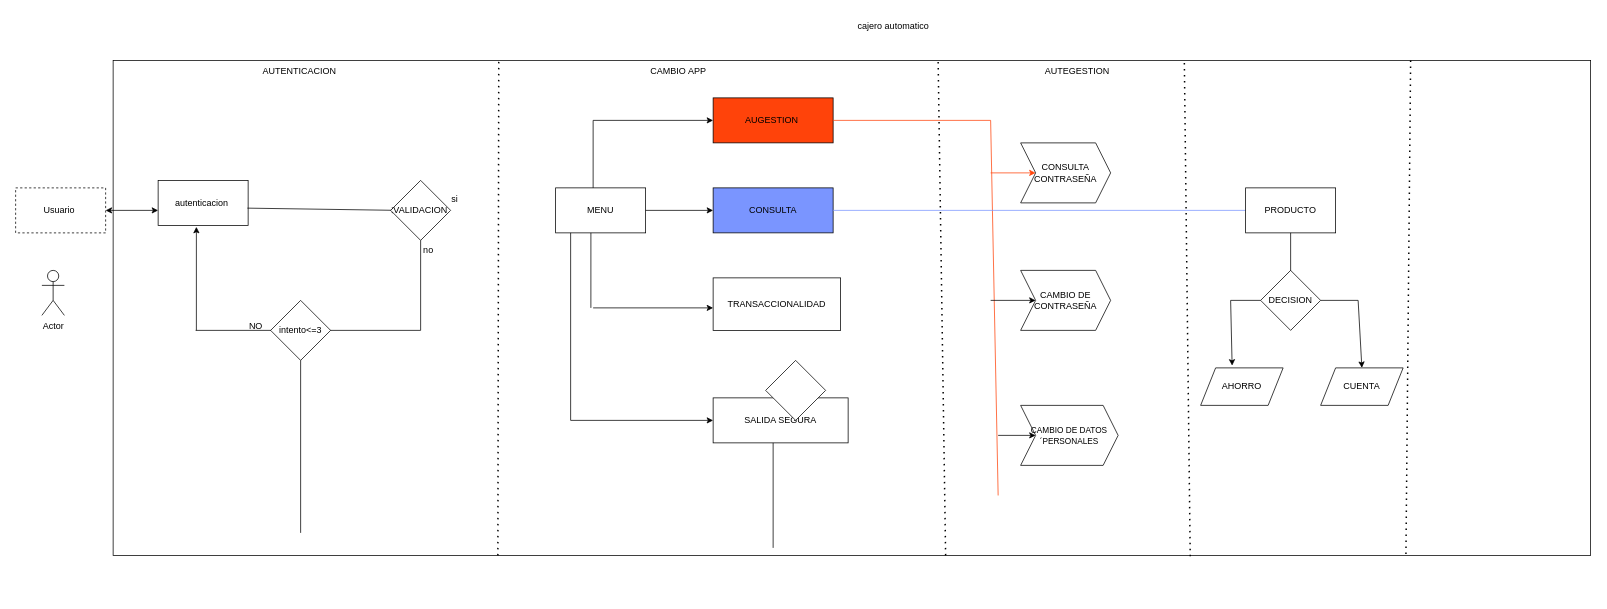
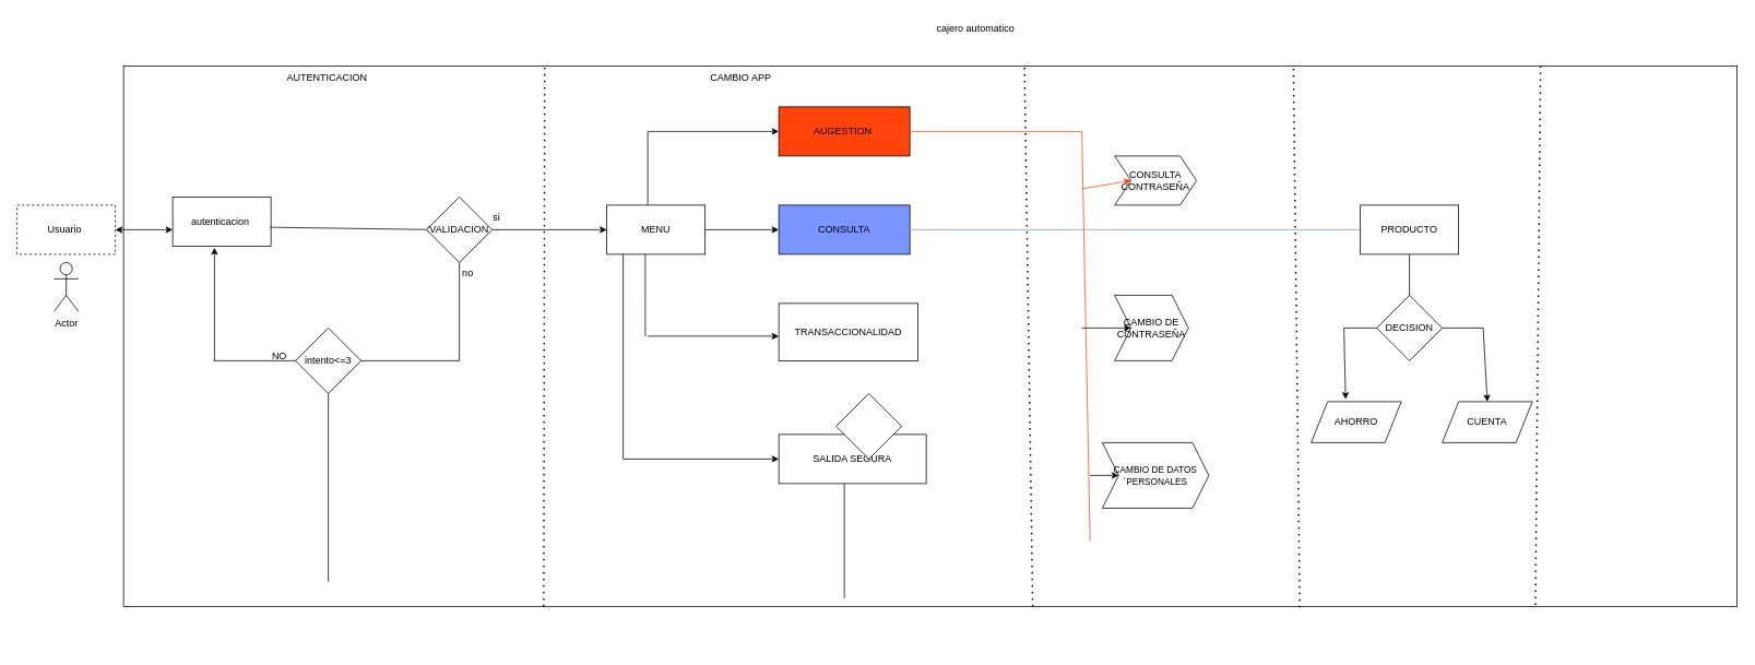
- <mxCell id="40" value="AUTEGESTION" style="text;html=1;align=center;verticalAlign=middle;resizable=0;points=[];autosize=1;strokeColor=none;fillColor=none;" vertex="1" parent="1"><mxGeometry x="1380" width="110" height="30" as="geometry" y="80" /></mxCell>
- <mxCell id="43" value="CONSULTA CONTRASEÑA" style="shape=step;perimeter=stepPerimeter;whiteSpace=wrap;html=1;fixedSize=1;" vertex="1" parent="1"><mxGeometry x="1360" y="190" width="120" height="80" as="geometry" /></mxCell>
+ <mxCell id="43" value="CONSULTA CONTRASEÑA" style="shape=step;perimeter=stepPerimeter;whiteSpace=wrap;html=1;fixedSize=1;" vertex="1" parent="1"><mxGeometry x="1360" y="190" width="100" height="60" as="geometry" /></mxCell>
+ <mxCell id="9" value="" style="endArrow=classic;html=1;rounded=0;exitX=1;exitY=0.5;exitDx=0;exitDy=0;entryX=0;entryY=0.5;entryDx=0;entryDy=0;" edge="1" parent="1" source="7" target="24"><mxGeometry width="50" height="50" relative="1" as="geometry"><mxPoint x="600" y="290" as="sourcePoint" /><mxPoint x="730" y="280" as="targetPoint" /></mxGeometry></mxCell>
- <mxCell id="16" value="Actor" style="shape=umlActor;verticalLabelPosition=bottom;verticalAlign=top;html=1;outlineConnect=0;" vertex="1" parent="1"><mxGeometry x="55" y="360" width="30" height="60" as="geometry" /></mxCell>
+ <mxCell id="16" value="Actor" style="shape=umlActor;verticalLabelPosition=bottom;verticalAlign=top;html=1;outlineConnect=0;" vertex="1" parent="1"><mxGeometry x="65" y="320" width="30" height="60" as="geometry" /></mxCell>
- <mxCell id="44" value="CAMBIO DE CONTRASEÑA" style="shape=step;perimeter=stepPerimeter;whiteSpace=wrap;html=1;fixedSize=1;" vertex="1" parent="1"><mxGeometry x="1360" y="360" width="120" height="80" as="geometry" /></mxCell>
+ <mxCell id="44" value="CAMBIO DE CONTRASEÑA" style="shape=step;perimeter=stepPerimeter;whiteSpace=wrap;html=1;fixedSize=1;" vertex="1" parent="1"><mxGeometry x="1360" y="360" width="90" height="80" as="geometry" /></mxCell>
- <mxCell id="45" value="&lt;font style=&quot;font-size: 11px;&quot;&gt;CAMBIO DE DATOS ´PERSONALES&lt;/font&gt;" style="shape=step;perimeter=stepPerimeter;whiteSpace=wrap;html=1;fixedSize=1;" vertex="1" parent="1"><mxGeometry x="1360" y="540" width="130" height="80" as="geometry" /></mxCell>
+ <mxCell id="45" value="&lt;font style=&quot;font-size: 11px;&quot;&gt;CAMBIO DE DATOS ´PERSONALES&lt;/font&gt;" style="shape=step;perimeter=stepPerimeter;whiteSpace=wrap;html=1;fixedSize=1;" vertex="1" parent="1"><mxGeometry x="1345" y="540" width="130" height="80" as="geometry" /></mxCell>
